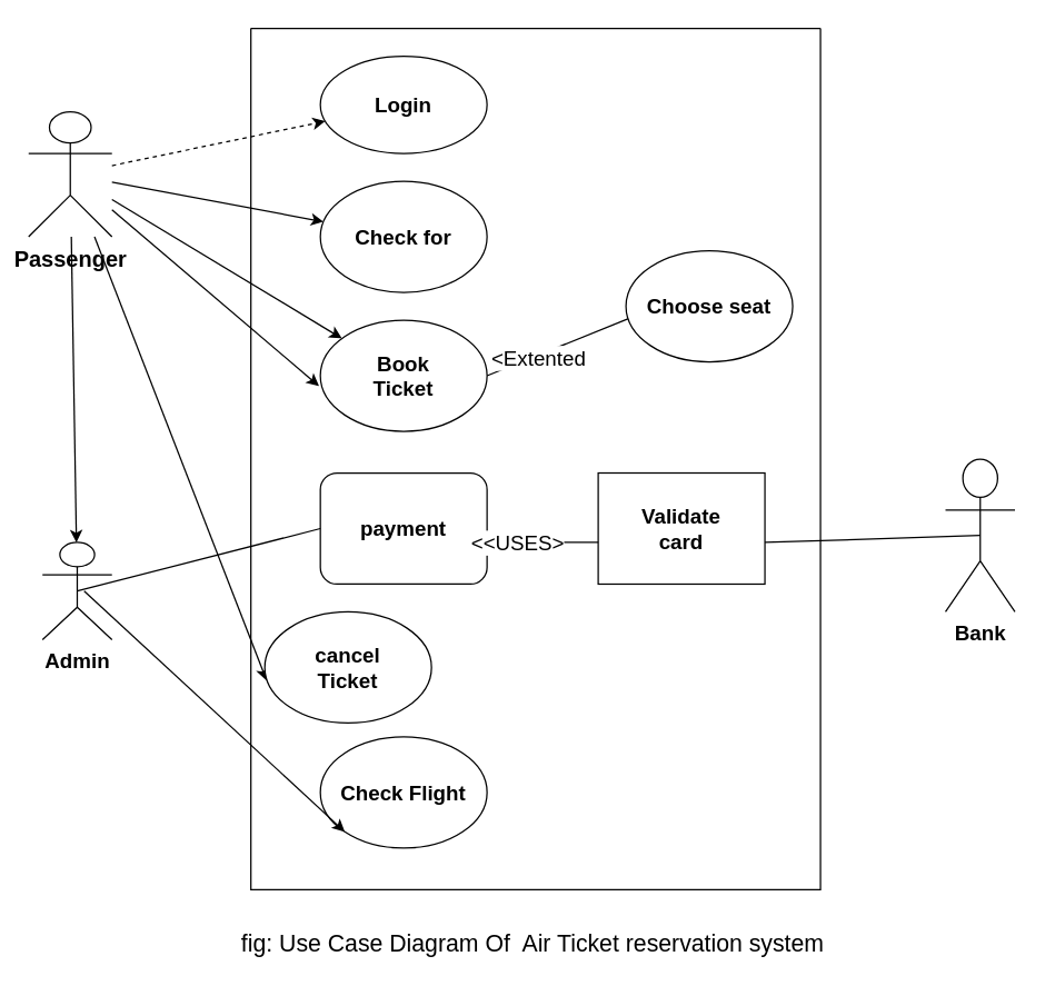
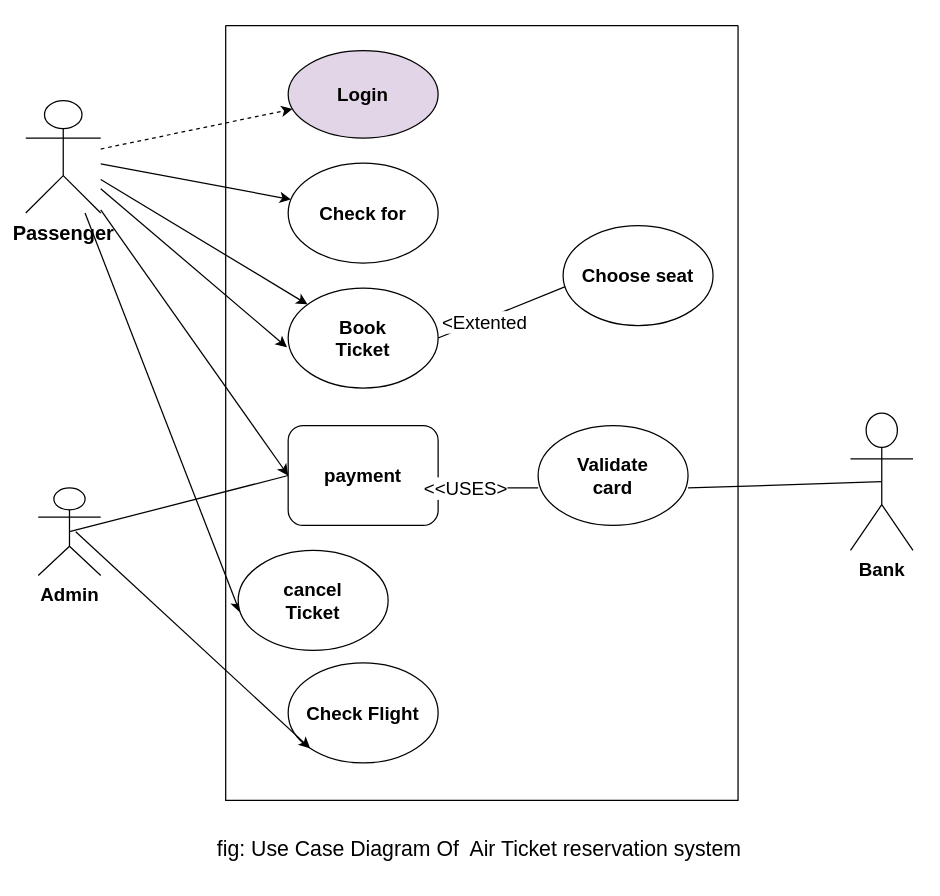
- <mxCell id="10" value="&lt;font style=&quot;font-size: 15px;&quot;&gt;&lt;b&gt;Login&lt;/b&gt;&lt;/font&gt;" style="ellipse;whiteSpace=wrap;html=1;" vertex="1" parent="9"><mxGeometry x="50" y="20" width="120" height="70" as="geometry" /></mxCell>
+ <mxCell id="10" value="&lt;font style=&quot;font-size: 15px;&quot;&gt;&lt;b&gt;Login&lt;/b&gt;&lt;/font&gt;" style="ellipse;whiteSpace=wrap;html=1;fillColor=#e1d5e7;" vertex="1" parent="9"><mxGeometry x="50" y="20" width="120" height="70" as="geometry" /></mxCell>
- <mxCell id="6" style="edgeStyle=none;html=1;" edge="1" parent="1" source="8" target="24"><mxGeometry relative="1" as="geometry"><mxPoint x="150" y="400" as="targetPoint" /></mxGeometry></mxCell>
+ <mxCell id="6" style="edgeStyle=none;html=1;entryX=0;entryY=0.5;entryDx=0;entryDy=0;" edge="1" parent="1" source="8" target="13"><mxGeometry relative="1" as="geometry"><mxPoint x="150" y="400" as="targetPoint" /></mxGeometry></mxCell>
- <mxCell id="16" value="&lt;font style=&quot;font-size: 15px;&quot;&gt;&lt;b&gt;Validate &lt;br&gt;card&lt;/b&gt;&lt;/font&gt;" style="whiteSpace=wrap;html=1;rounded=0;" vertex="1" parent="9"><mxGeometry x="250" y="320" width="120" height="80" as="geometry" /></mxCell>
+ <mxCell id="16" value="&lt;font style=&quot;font-size: 15px;&quot;&gt;&lt;b&gt;Validate &lt;br&gt;card&lt;/b&gt;&lt;/font&gt;" style="ellipse;whiteSpace=wrap;html=1;" vertex="1" parent="9"><mxGeometry x="250" y="320" width="120" height="80" as="geometry" /></mxCell>
